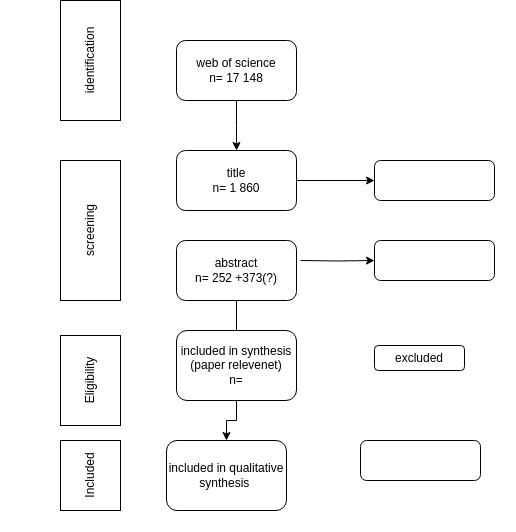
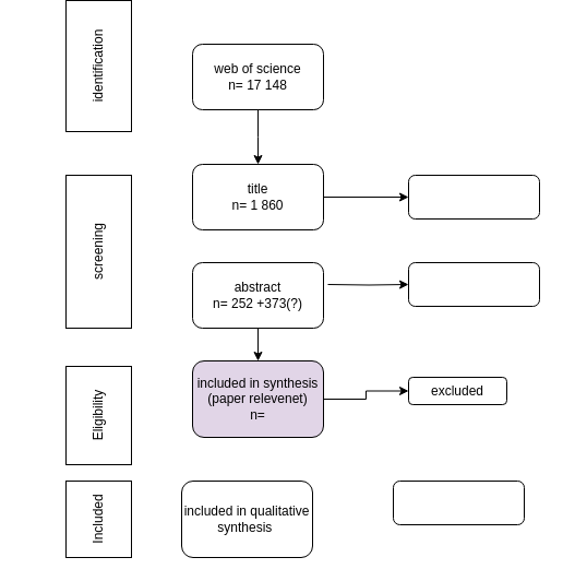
- <mxCell id="14" style="edgeStyle=orthogonalEdgeStyle;rounded=0;orthogonalLoop=1;jettySize=auto;html=1;endArrow=none;" parent="1" source="15" target="17" edge="1"><mxGeometry relative="1" as="geometry" /></mxCell>
+ <mxCell id="14" style="edgeStyle=orthogonalEdgeStyle;rounded=0;orthogonalLoop=1;jettySize=auto;html=1;" parent="1" source="15" target="17" edge="1"><mxGeometry relative="1" as="geometry" /></mxCell>
- <mxCell id="17" value="included in synthesis (paper relevenet)&lt;br&gt;n=" style="rounded=1;whiteSpace=wrap;html=1;fontSize=12;glass=0;strokeWidth=1;shadow=0;" parent="1" vertex="1"><mxGeometry x="176" y="320" width="120" height="70" as="geometry" /></mxCell>
+ <mxCell id="17" value="included in synthesis (paper relevenet)&lt;br&gt;n=" style="rounded=1;whiteSpace=wrap;html=1;fontSize=12;glass=0;strokeWidth=1;shadow=0;fillColor=#e1d5e7;" parent="1" vertex="1"><mxGeometry x="176" y="320" width="120" height="70" as="geometry" /></mxCell>
- <mxCell id="16" style="edgeStyle=orthogonalEdgeStyle;rounded=0;orthogonalLoop=1;jettySize=auto;html=1;" parent="1" source="17" target="4" edge="1"><mxGeometry relative="1" as="geometry" /></mxCell>
+ <mxCell id="16" style="edgeStyle=orthogonalEdgeStyle;rounded=0;orthogonalLoop=1;jettySize=auto;html=1;" parent="1" source="17" target="18" edge="1"><mxGeometry relative="1" as="geometry" /></mxCell>
